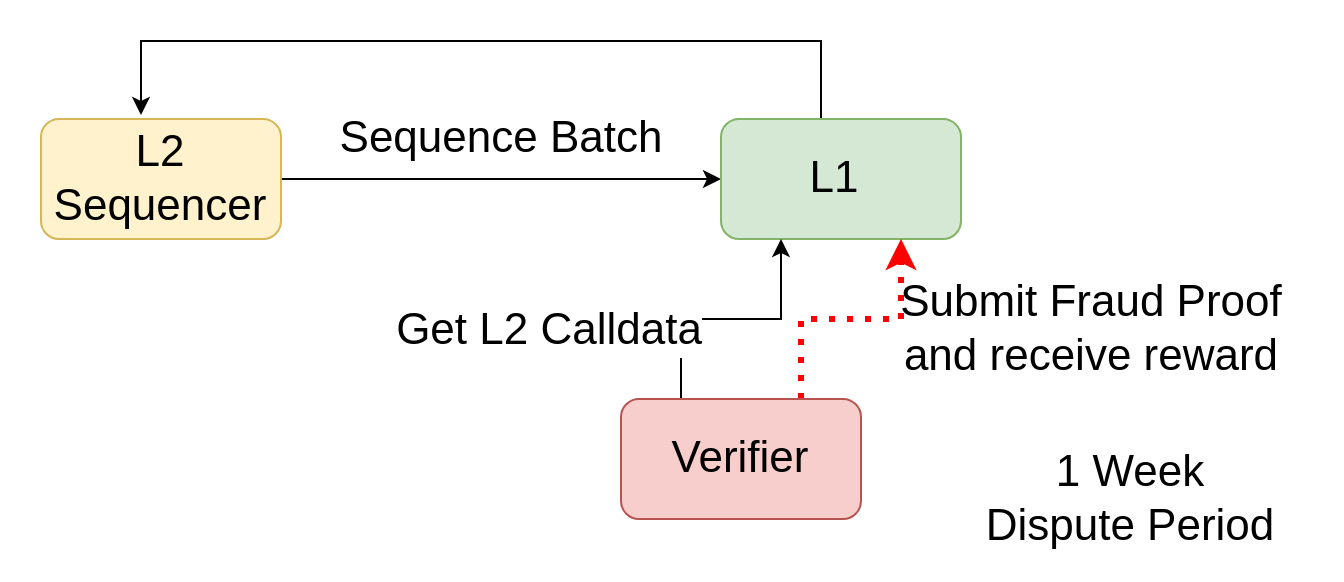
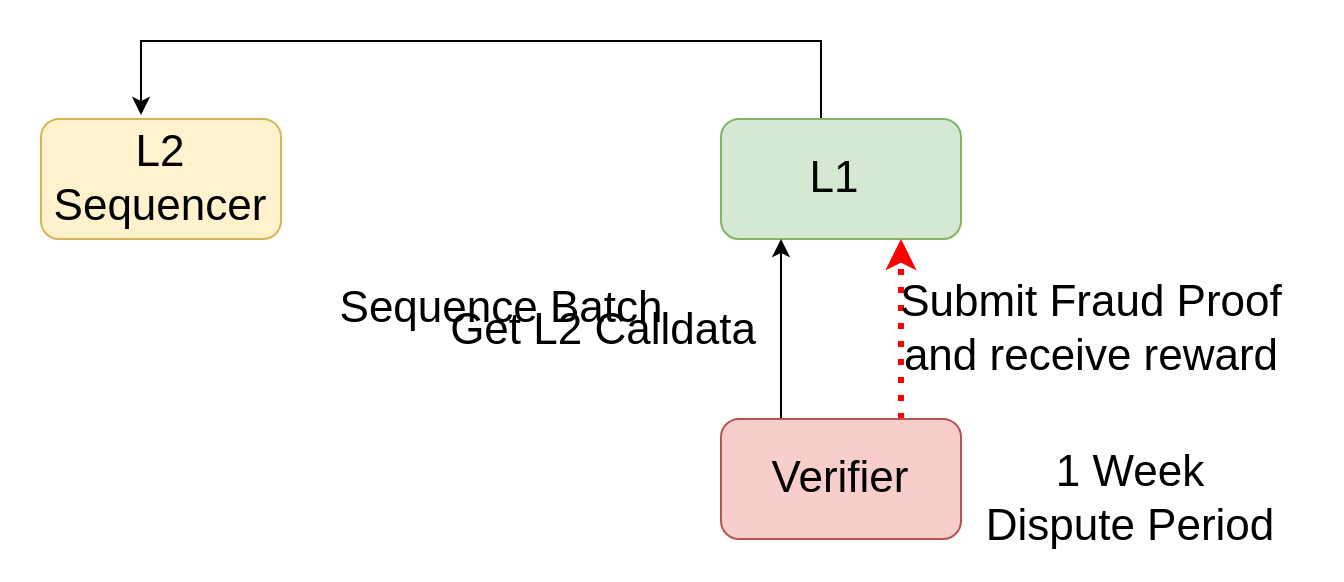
- <mxCell id="10" value="Sequence Batch" style="text;html=1;align=center;verticalAlign=middle;resizable=0;points=[];autosize=1;strokeColor=none;fillColor=none;fontSize=22;" vertex="1" parent="1"><mxGeometry x="160" y="49" width="180" height="40" as="geometry" /></mxCell>
+ <mxCell id="10" value="Sequence Batch" style="text;html=1;align=center;verticalAlign=middle;resizable=0;points=[];autosize=1;strokeColor=none;fillColor=none;fontSize=22;" vertex="1" parent="1"><mxGeometry x="160" y="134" width="180" height="40" as="geometry" /></mxCell>
- <mxCell id="2" style="edgeStyle=orthogonalEdgeStyle;rounded=0;orthogonalLoop=1;jettySize=auto;html=1;exitX=1;exitY=0.5;exitDx=0;exitDy=0;" edge="1" parent="1" source="3" target="5"><mxGeometry relative="1" as="geometry"><mxPoint x="270" y="89" as="targetPoint" /></mxGeometry></mxCell>
- <mxCell id="9" value="Verifier" style="rounded=1;whiteSpace=wrap;html=1;fillColor=#f8cecc;strokeColor=#b85450;fontSize=22;" vertex="1" parent="1"><mxGeometry x="310" y="199" width="120" height="60" as="geometry" /></mxCell>
+ <mxCell id="9" value="Verifier" style="rounded=1;whiteSpace=wrap;html=1;fillColor=#f8cecc;strokeColor=#b85450;fontSize=22;" vertex="1" parent="1"><mxGeometry x="360" y="209" width="120" height="60" as="geometry" /></mxCell>
